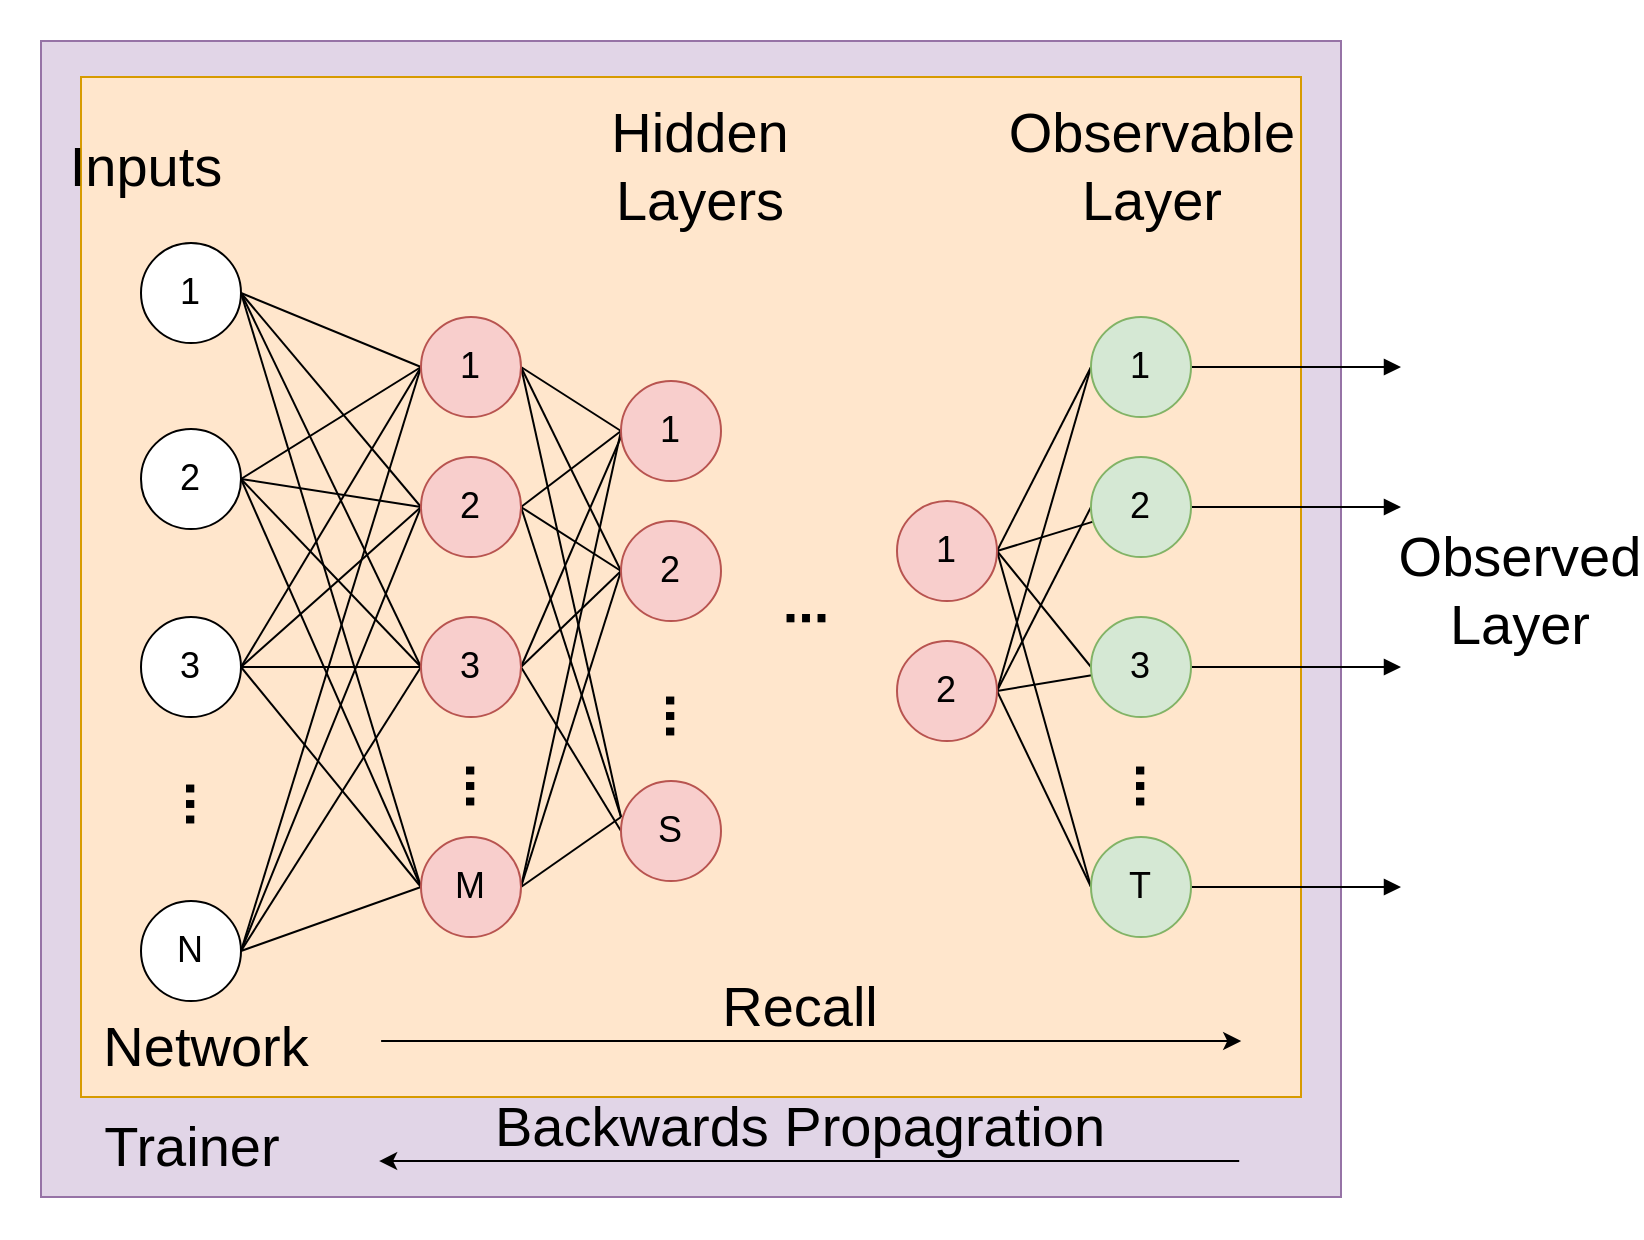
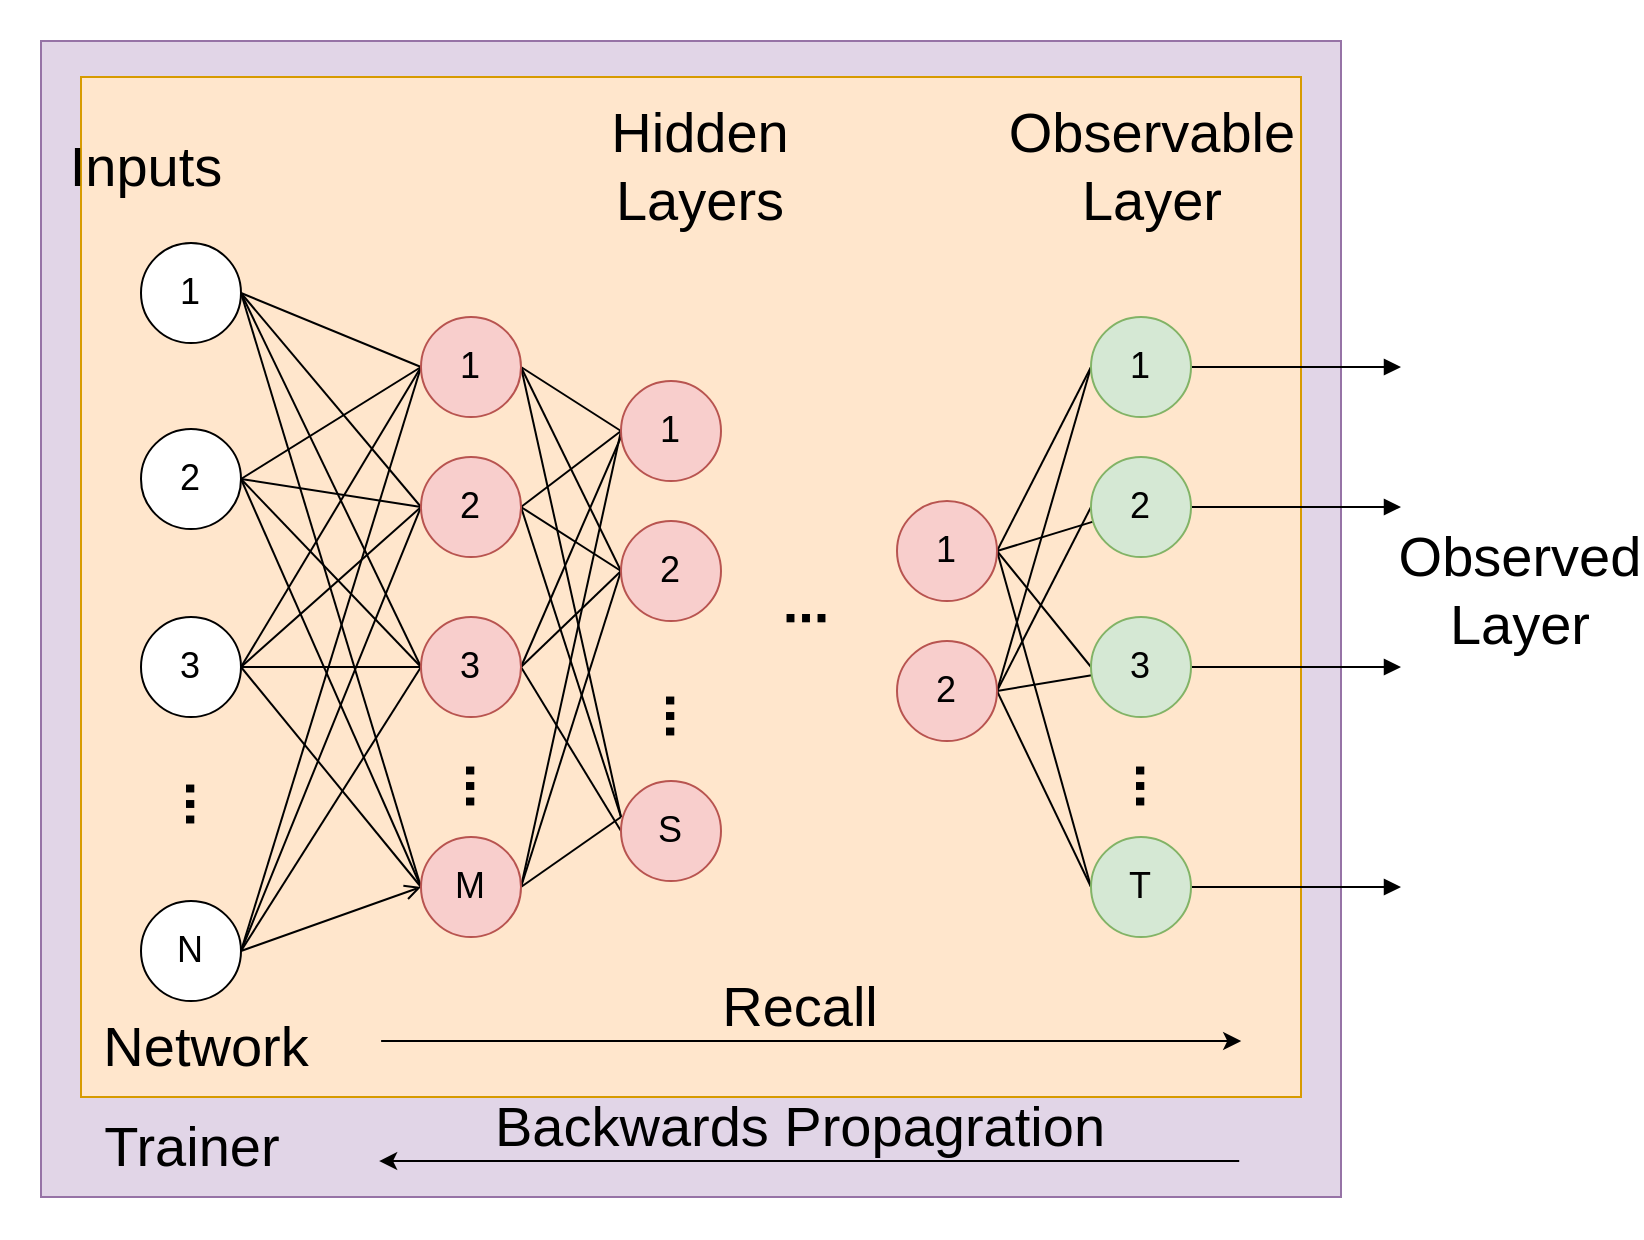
- <mxCell id="19" style="edgeStyle=none;rounded=0;orthogonalLoop=1;jettySize=auto;html=1;exitX=1;exitY=0.5;exitDx=0;exitDy=0;entryX=0;entryY=0.5;entryDx=0;entryDy=0;fontSize=28;endArrow=none;endFill=0;" edge="1" parent="1" source="23" target="40"><mxGeometry relative="1" as="geometry" /></mxCell>
+ <mxCell id="19" style="edgeStyle=none;rounded=0;orthogonalLoop=1;jettySize=auto;html=1;exitX=1;exitY=0.5;exitDx=0;exitDy=0;entryX=0;entryY=0.5;entryDx=0;entryDy=0;fontSize=28;endArrow=open;endFill=0;" edge="1" parent="1" source="23" target="40"><mxGeometry relative="1" as="geometry" /></mxCell>
